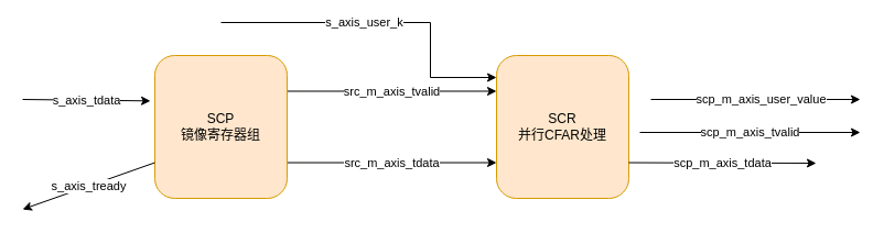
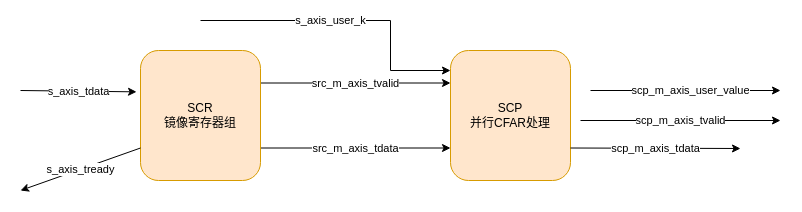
- <mxCell id="4" value="SCP&lt;br&gt;镜像寄存器组" style="rounded=1;whiteSpace=wrap;html=1;fillColor=#ffe6cc;strokeColor=#d79b00;" vertex="1" parent="1"><mxGeometry x="140" y="50" width="120" height="130" as="geometry" /></mxCell>
+ <mxCell id="4" value="SCR&lt;br&gt;镜像寄存器组" style="rounded=1;whiteSpace=wrap;html=1;fillColor=#ffe6cc;strokeColor=#d79b00;" vertex="1" parent="1"><mxGeometry x="140" y="50" width="120" height="130" as="geometry" /></mxCell>
- <mxCell id="5" value="SCR&lt;br&gt;并行CFAR处理" style="rounded=1;whiteSpace=wrap;html=1;fillColor=#ffe6cc;strokeColor=#d79b00;" vertex="1" parent="1"><mxGeometry x="450" y="50" width="120" height="130" as="geometry" /></mxCell>
+ <mxCell id="5" value="SCP&lt;br&gt;并行CFAR处理" style="rounded=1;whiteSpace=wrap;html=1;fillColor=#ffe6cc;strokeColor=#d79b00;" vertex="1" parent="1"><mxGeometry x="450" y="50" width="120" height="130" as="geometry" /></mxCell>
